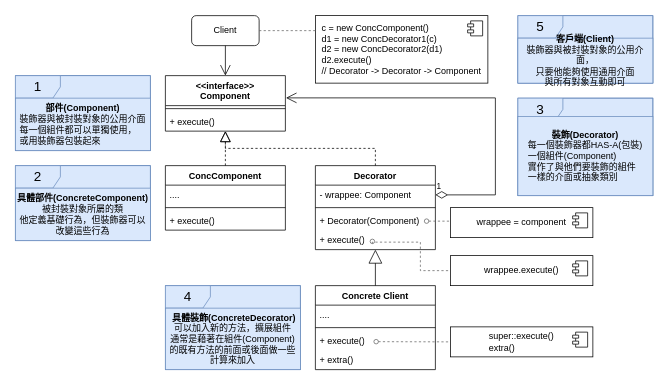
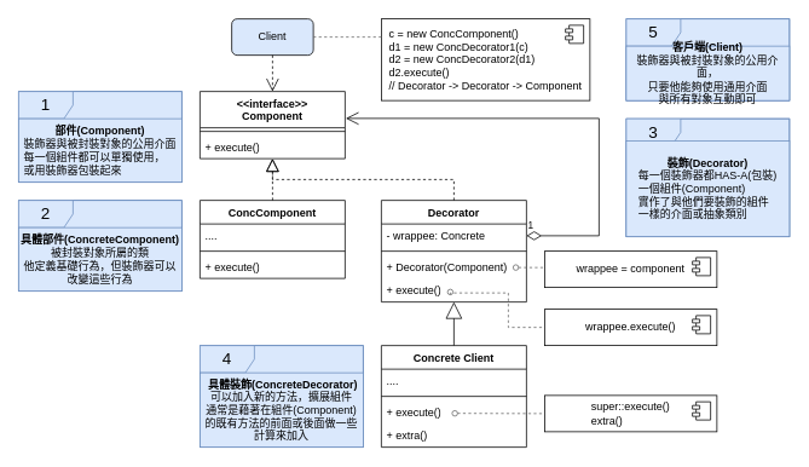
- <mxCell id="21" value="Client" style="rounded=1;whiteSpace=wrap;html=1;" vertex="1" parent="1"><mxGeometry x="255" y="20" width="90" height="40" as="geometry" /></mxCell>
+ <mxCell id="21" value="Client" style="rounded=1;whiteSpace=wrap;html=1;fillColor=#dae8fc;" vertex="1" parent="1"><mxGeometry x="255" y="20" width="90" height="40" as="geometry" /></mxCell>
- <mxCell id="26" value="" style="endArrow=open;endFill=1;endSize=12;html=1;rounded=0;" edge="1" parent="1" source="21" target="2"><mxGeometry width="160" relative="1" as="geometry"><mxPoint x="150" y="370" as="sourcePoint" /><mxPoint x="310" y="370" as="targetPoint" /></mxGeometry></mxCell>
+ <mxCell id="26" value="" style="endArrow=open;endFill=1;endSize=12;html=1;rounded=0;dashed=1;" edge="1" parent="1" source="21" target="2"><mxGeometry width="160" relative="1" as="geometry"><mxPoint x="150" y="370" as="sourcePoint" /><mxPoint x="310" y="370" as="targetPoint" /></mxGeometry></mxCell>
- <mxCell id="10" value="- wrappee: Component" style="text;strokeColor=none;fillColor=none;align=left;verticalAlign=top;spacingLeft=4;spacingRight=4;overflow=hidden;rotatable=0;points=[[0,0.5],[1,0.5]];portConstraint=eastwest;whiteSpace=wrap;html=1;" vertex="1" parent="9"><mxGeometry y="26" width="160" height="26" as="geometry" /></mxCell>
+ <mxCell id="10" value="- wrappee: Concrete" style="text;strokeColor=none;fillColor=none;align=left;verticalAlign=top;spacingLeft=4;spacingRight=4;overflow=hidden;rotatable=0;points=[[0,0.5],[1,0.5]];portConstraint=eastwest;whiteSpace=wrap;html=1;" vertex="1" parent="9"><mxGeometry y="26" width="160" height="26" as="geometry" /></mxCell>
